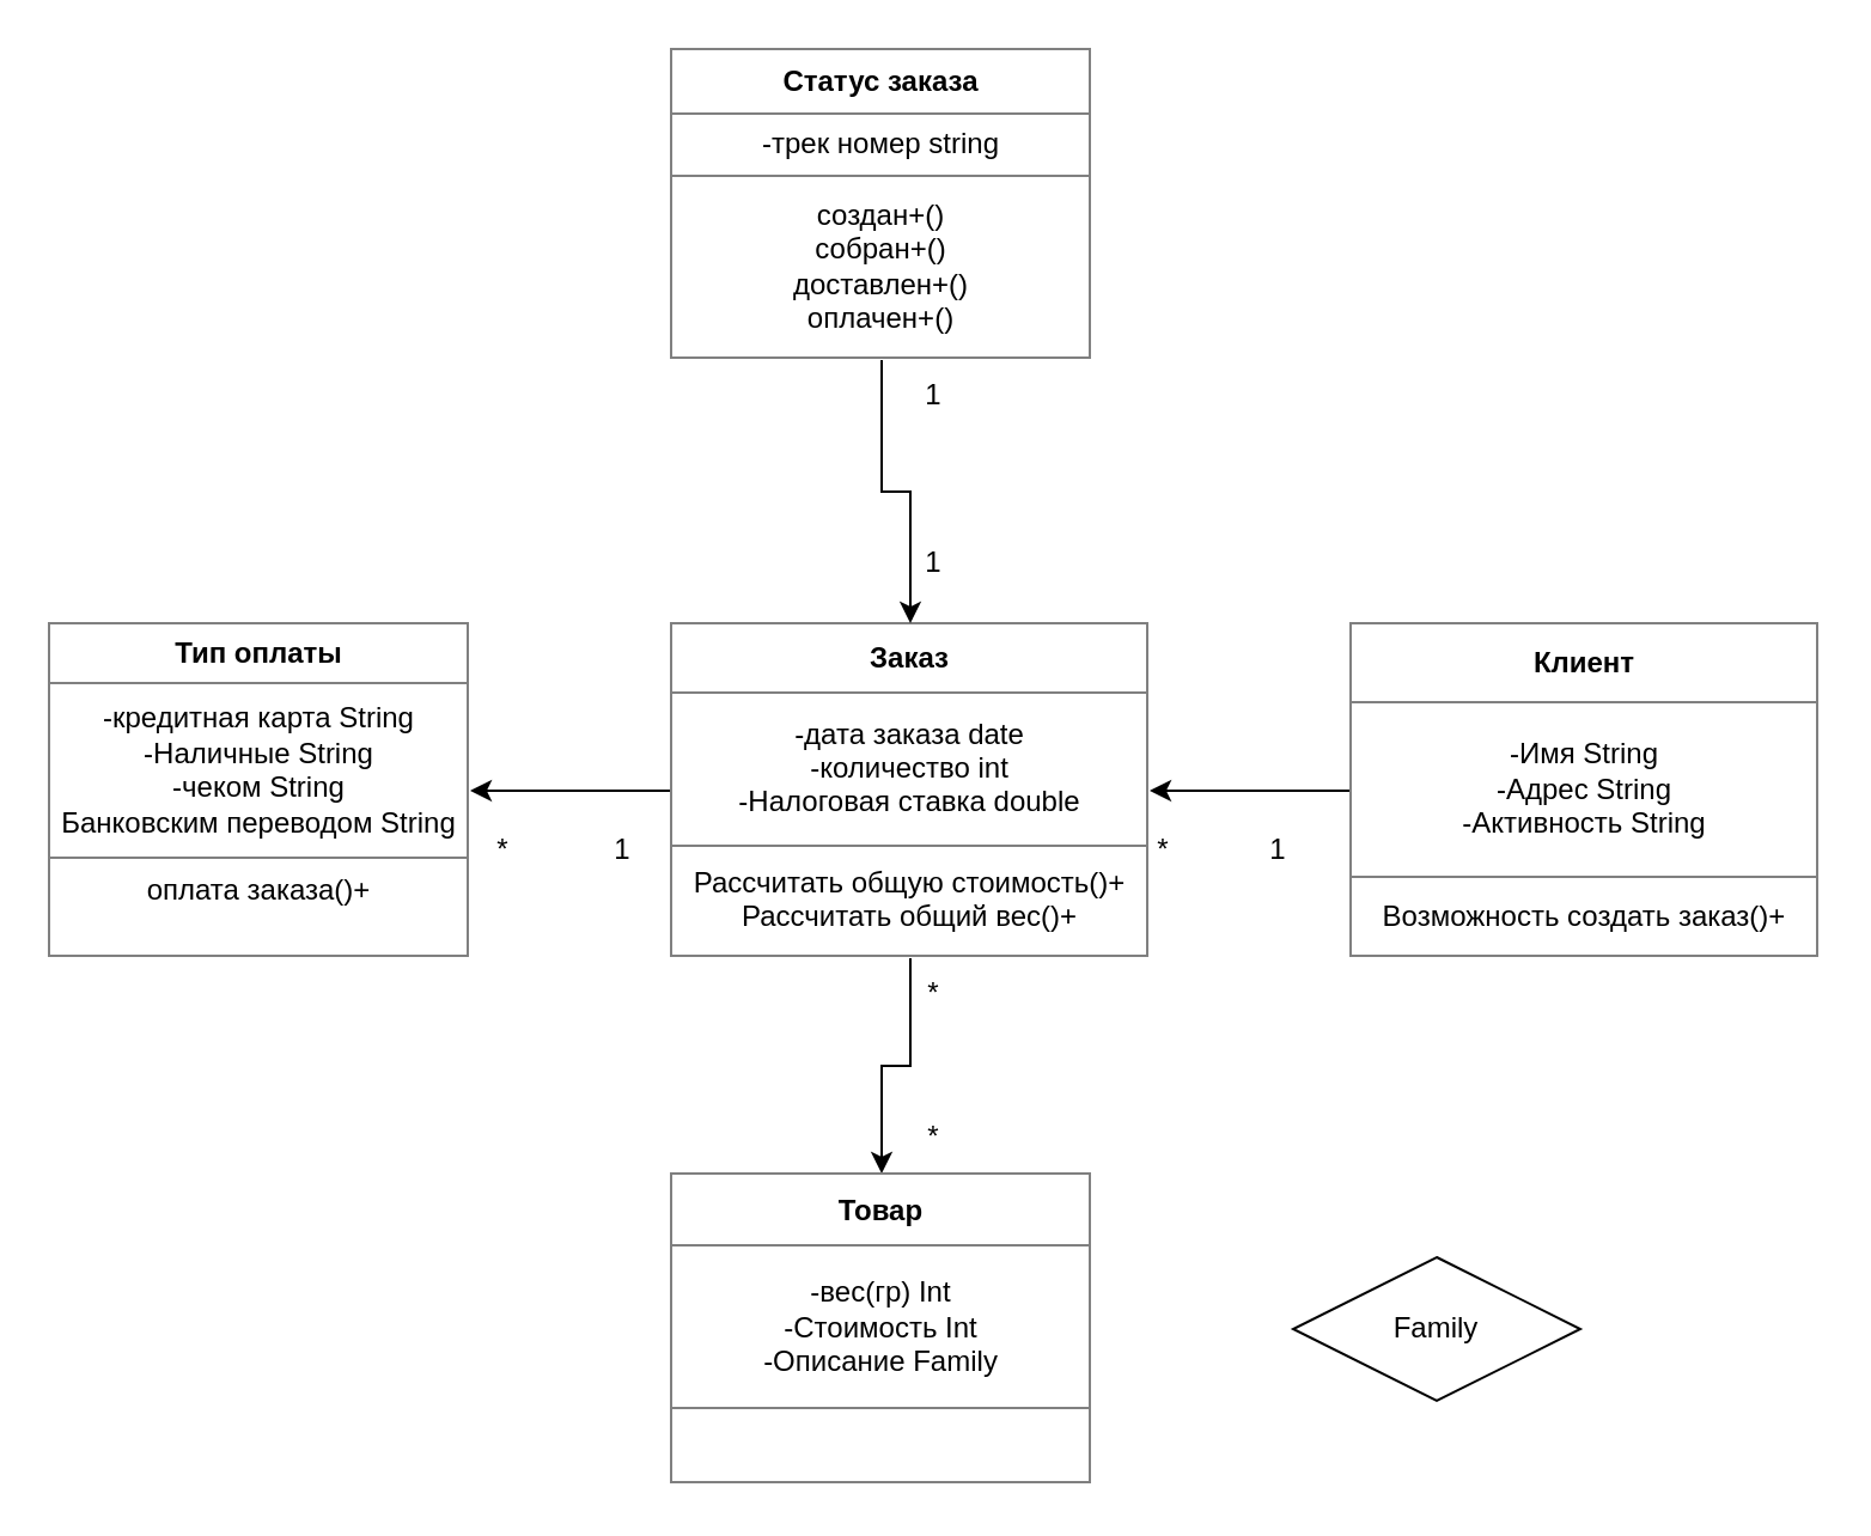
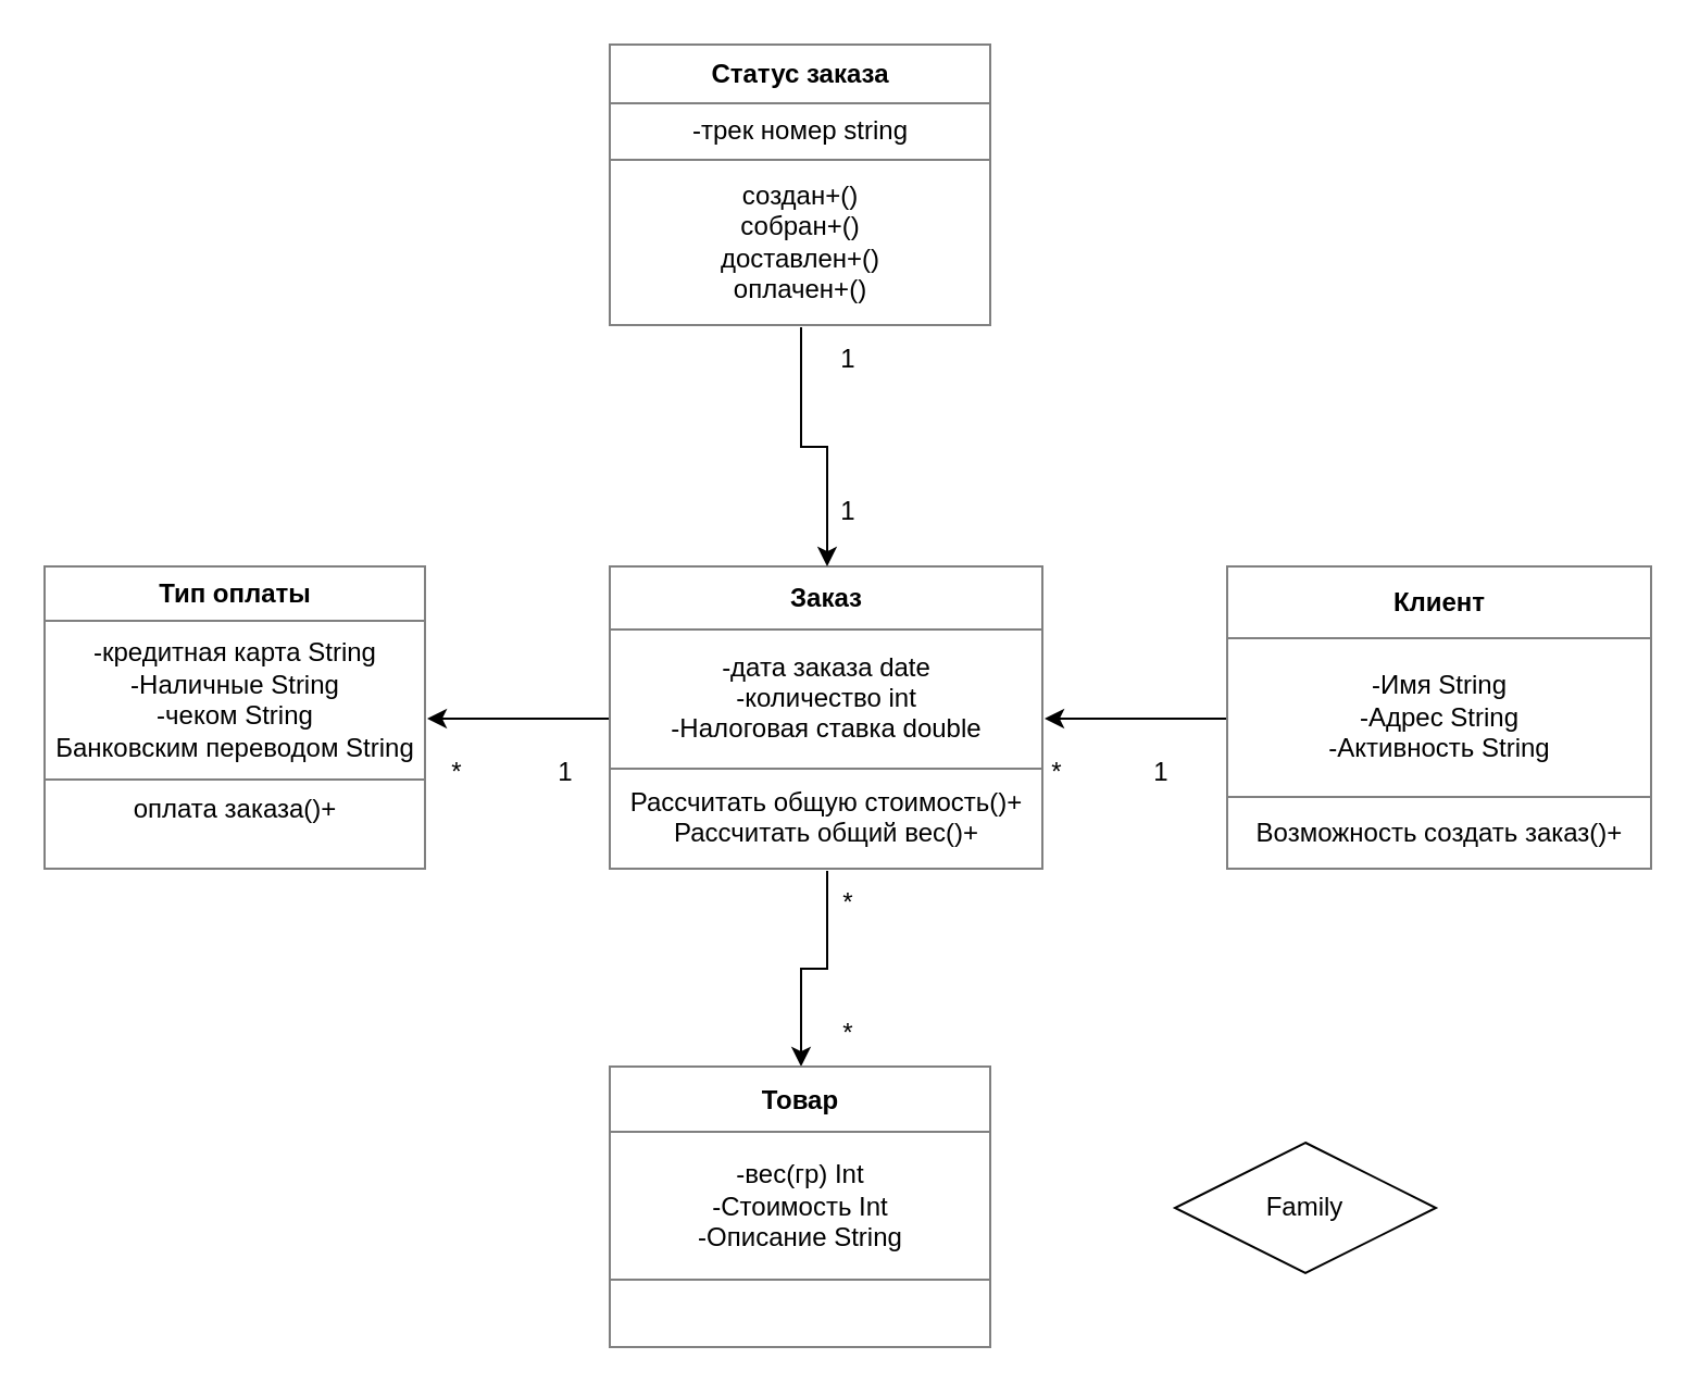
- <mxCell id="12" value="&lt;table border=&quot;1&quot; width=&quot;100%&quot; height=&quot;100%&quot; cellpadding=&quot;4&quot; style=&quot;width:100%;height:100%;border-collapse:collapse;&quot;&gt;&lt;tbody&gt;&lt;tr&gt;&lt;th align=&quot;center&quot;&gt;Товар&lt;/th&gt;&lt;/tr&gt;&lt;tr&gt;&lt;td align=&quot;center&quot;&gt;-вес(гр) Int&lt;br&gt;-Стоимость Int&lt;br&gt;-Описание Family&lt;br&gt;&lt;/td&gt;&lt;/tr&gt;&lt;tr&gt;&lt;td align=&quot;center&quot;&gt;&lt;br&gt;&lt;/td&gt;&lt;/tr&gt;&lt;/tbody&gt;&lt;/table&gt;" style="text;html=1;strokeColor=none;fillColor=none;overflow=fill;" parent="1" vertex="1"><mxGeometry x="280" y="490" width="176" height="130" as="geometry" /></mxCell>
+ <mxCell id="12" value="&lt;table border=&quot;1&quot; width=&quot;100%&quot; height=&quot;100%&quot; cellpadding=&quot;4&quot; style=&quot;width:100%;height:100%;border-collapse:collapse;&quot;&gt;&lt;tbody&gt;&lt;tr&gt;&lt;th align=&quot;center&quot;&gt;Товар&lt;/th&gt;&lt;/tr&gt;&lt;tr&gt;&lt;td align=&quot;center&quot;&gt;-вес(гр) Int&lt;br&gt;-Стоимость Int&lt;br&gt;-Описание String&lt;br&gt;&lt;/td&gt;&lt;/tr&gt;&lt;tr&gt;&lt;td align=&quot;center&quot;&gt;&lt;br&gt;&lt;/td&gt;&lt;/tr&gt;&lt;/tbody&gt;&lt;/table&gt;" style="text;html=1;strokeColor=none;fillColor=none;overflow=fill;" parent="1" vertex="1"><mxGeometry x="280" y="490" width="176" height="130" as="geometry" /></mxCell>
